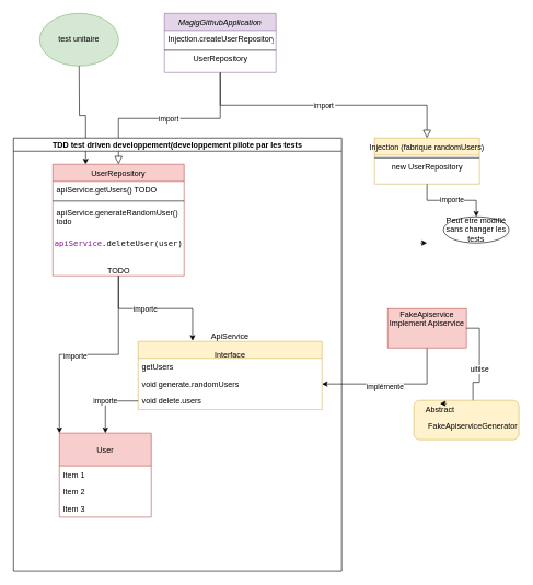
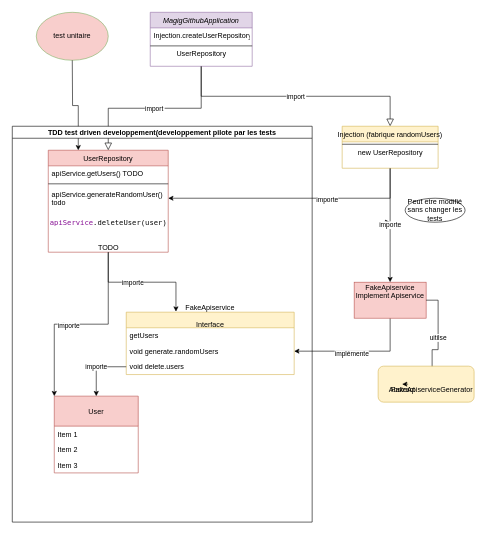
- <mxCell id="18" value="test unitaire" style="ellipse;whiteSpace=wrap;html=1;fillColor=#d5e8d4;strokeColor=#82b366;" vertex="1" parent="1"><mxGeometry x="60" y="20" width="120" height="80" as="geometry" /></mxCell>
+ <mxCell id="18" value="test unitaire" style="ellipse;whiteSpace=wrap;html=1;fillColor=#f8cecc;strokeColor=#82b366;" vertex="1" parent="1"><mxGeometry x="60" y="20" width="120" height="80" as="geometry" /></mxCell>
- <mxCell id="28" value="importe" style="edgeStyle=orthogonalEdgeStyle;rounded=0;orthogonalLoop=1;jettySize=auto;html=1;exitX=0.5;exitY=1;exitDx=0;exitDy=0;" edge="1" parent="1" source="15" target="46"><mxGeometry relative="1" as="geometry" /></mxCell>
+ <mxCell id="28" value="importe" style="edgeStyle=orthogonalEdgeStyle;rounded=0;orthogonalLoop=1;jettySize=auto;html=1;entryX=0.5;entryY=0;entryDx=0;entryDy=0;exitX=0.5;exitY=1;exitDx=0;exitDy=0;" edge="1" parent="1" source="15" target="22"><mxGeometry relative="1" as="geometry" /></mxCell>
+ <mxCell id="13" value="" style="edgeStyle=orthogonalEdgeStyle;rounded=0;orthogonalLoop=1;jettySize=auto;html=1;entryX=1;entryY=0.5;entryDx=0;entryDy=0;" edge="1" parent="1" source="15" target="10"><mxGeometry relative="1" as="geometry"><mxPoint x="270" y="260" as="targetPoint" /></mxGeometry></mxCell>
+ <mxCell id="14" value="importe" style="edgeLabel;html=1;align=center;verticalAlign=middle;resizable=0;points=[];" vertex="1" connectable="0" parent="13"><mxGeometry x="-0.257" y="2" relative="1" as="geometry"><mxPoint as="offset" /></mxGeometry></mxCell>
- <mxCell id="29" value="ApiService &#10;&#10;Interface&#10;" style="swimlane;fontStyle=0;childLayout=stackLayout;horizontal=1;startSize=26;horizontalStack=0;resizeParent=1;resizeParentMax=0;resizeLast=0;collapsible=1;marginBottom=0;fillColor=#fff2cc;strokeColor=#d6b656;" vertex="1" parent="1"><mxGeometry x="210" y="520" width="280" height="104" as="geometry" /></mxCell>
+ <mxCell id="29" value="FakeApiservice &#10;&#10;Interface&#10;" style="swimlane;fontStyle=0;childLayout=stackLayout;horizontal=1;startSize=26;horizontalStack=0;resizeParent=1;resizeParentMax=0;resizeLast=0;collapsible=1;marginBottom=0;fillColor=#fff2cc;strokeColor=#d6b656;" vertex="1" parent="1"><mxGeometry x="210" y="520" width="280" height="104" as="geometry" /></mxCell>
- <mxCell id="27" value="Abstract" style="text;html=1;strokeColor=none;fillColor=none;align=center;verticalAlign=middle;whiteSpace=wrap;rounded=0;" vertex="1" parent="1"><mxGeometry x="650" y="615" width="40" height="20" as="geometry" /></mxCell>
+ <mxCell id="27" value="Abstract" style="text;html=1;strokeColor=none;fillColor=none;align=center;verticalAlign=middle;whiteSpace=wrap;rounded=0;" vertex="1" parent="1"><mxGeometry x="650" y="640" width="40" height="20" as="geometry" /></mxCell>
